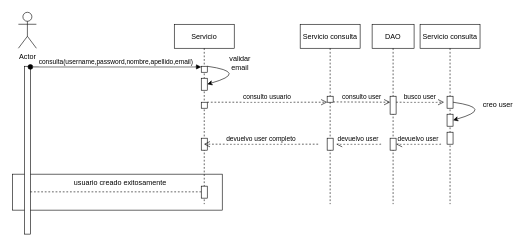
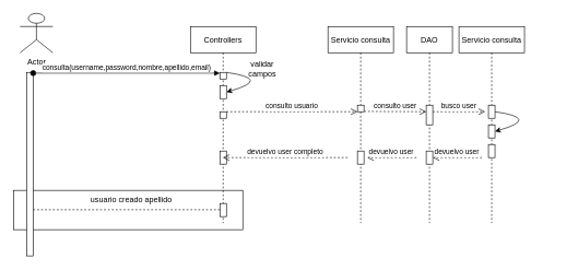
- <mxCell id="3" value="Actor" style="shape=umlActor;verticalLabelPosition=bottom;verticalAlign=top;html=1;outlineConnect=0;" vertex="1" parent="1"><mxGeometry x="30" y="20" width="30" height="60" as="geometry" /></mxCell>
+ <mxCell id="3" value="Actor" style="shape=umlActor;verticalLabelPosition=bottom;verticalAlign=top;html=1;outlineConnect=0;" vertex="1" parent="1"><mxGeometry x="30" y="20" width="50" height="60" as="geometry" /></mxCell>
- <mxCell id="6" value="Servicio" style="shape=umlLifeline;perimeter=lifelinePerimeter;container=1;collapsible=0;recursiveResize=0;rounded=0;shadow=0;strokeWidth=1;" parent="1" vertex="1"><mxGeometry x="290" y="40" width="100" height="300" as="geometry" /></mxCell>
+ <mxCell id="6" value="Controllers" style="shape=umlLifeline;perimeter=lifelinePerimeter;container=1;collapsible=0;recursiveResize=0;rounded=0;shadow=0;strokeWidth=1;" parent="1" vertex="1"><mxGeometry x="290" y="40" width="100" height="300" as="geometry" /></mxCell>
- <mxCell id="14" value="validar email&lt;br&gt;" style="text;html=1;strokeColor=none;fillColor=none;align=center;verticalAlign=middle;whiteSpace=wrap;rounded=0;" vertex="1" parent="1"><mxGeometry x="370" y="90" width="60" height="30" as="geometry" /></mxCell>
+ <mxCell id="14" value="validar campos&lt;br&gt;" style="text;html=1;strokeColor=none;fillColor=none;align=center;verticalAlign=middle;whiteSpace=wrap;rounded=0;" vertex="1" parent="1"><mxGeometry x="370" y="90" width="60" height="30" as="geometry" /></mxCell>
- <mxCell id="28" value="creo user" style="text;html=1;strokeColor=none;fillColor=none;align=center;verticalAlign=middle;whiteSpace=wrap;rounded=0;" vertex="1" parent="1"><mxGeometry x="800" y="160" width="60" height="30" as="geometry" /></mxCell>
- <mxCell id="34" value="usuario creado exitosamente" style="text;html=1;strokeColor=none;fillColor=none;align=center;verticalAlign=middle;whiteSpace=wrap;rounded=0;" vertex="1" parent="1"><mxGeometry x="110" y="290" width="180" height="30" as="geometry" /></mxCell>
+ <mxCell id="34" value="usuario creado apellido" style="text;html=1;strokeColor=none;fillColor=none;align=center;verticalAlign=middle;whiteSpace=wrap;rounded=0;" vertex="1" parent="1"><mxGeometry x="110" y="290" width="180" height="30" as="geometry" /></mxCell>
